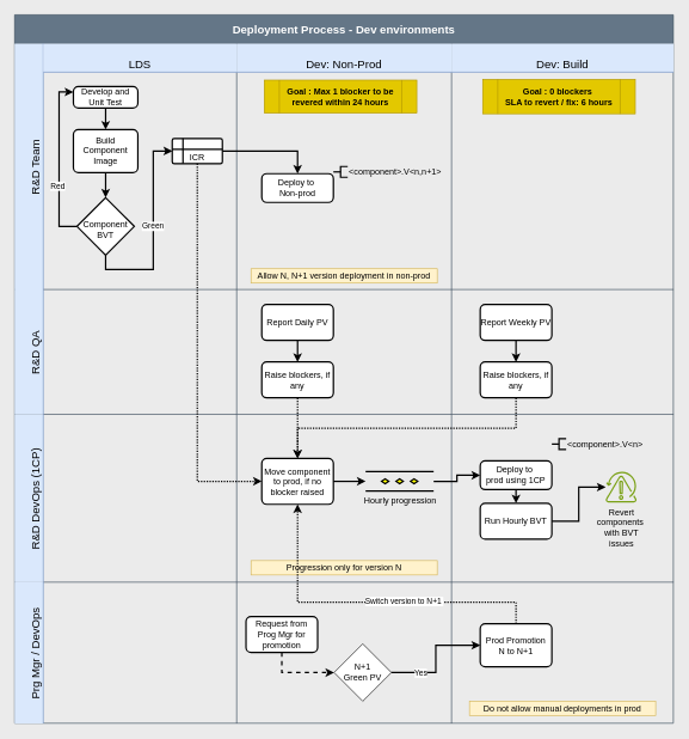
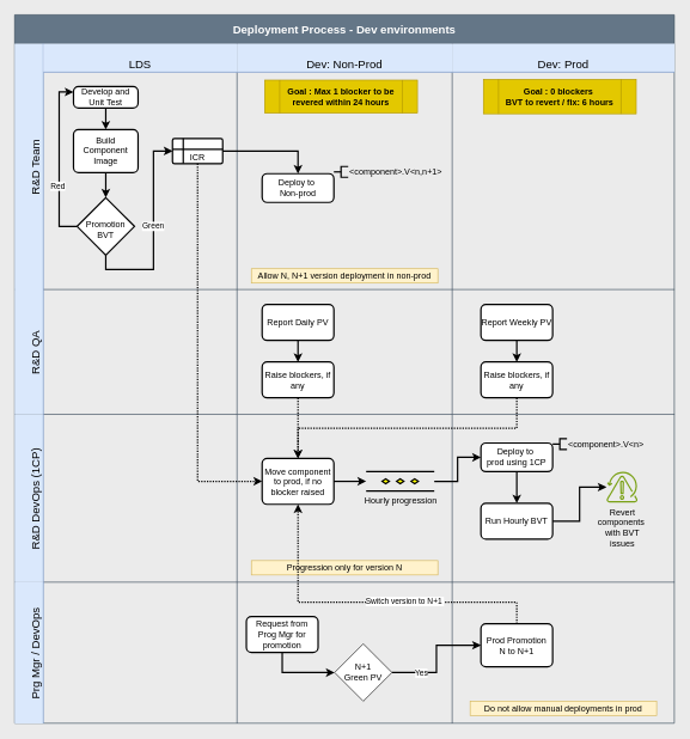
- <mxCell id="20" value="Dev: Build" style="swimlane;swimlaneHead=0;swimlaneBody=0;fontStyle=0;strokeColor=#6c8ebf;connectable=0;fillColor=#dae8fc;startSize=40;collapsible=0;recursiveResize=0;expand=0;fontSize=16;verticalAlign=bottom;" parent="3" vertex="1"><mxGeometry x="610" width="310" height="343" as="geometry"><mxRectangle width="310" height="343" as="alternateBounds" /></mxGeometry></mxCell>
+ <mxCell id="20" value="Dev: Prod" style="swimlane;swimlaneHead=0;swimlaneBody=0;fontStyle=0;strokeColor=#6c8ebf;connectable=0;fillColor=#dae8fc;startSize=40;collapsible=0;recursiveResize=0;expand=0;fontSize=16;verticalAlign=bottom;" parent="3" vertex="1"><mxGeometry x="610" width="310" height="343" as="geometry"><mxRectangle width="310" height="343" as="alternateBounds" /></mxGeometry></mxCell>
- <mxCell id="21" value="Goal : 0 blockers&amp;nbsp;&lt;div&gt;SLA to revert / fix: 6 hours&lt;/div&gt;" style="shape=process;whiteSpace=wrap;html=1;backgroundOutline=1;fillColor=#e3c800;strokeColor=#B09500;fontColor=#000000;fontStyle=1" vertex="1" parent="20"><mxGeometry x="43.5" y="50" width="213" height="48" as="geometry" /></mxCell>
+ <mxCell id="21" value="Goal : 0 blockers&amp;nbsp;&lt;div&gt;BVT to revert / fix: 6 hours&lt;/div&gt;" style="shape=process;whiteSpace=wrap;html=1;backgroundOutline=1;fillColor=#e3c800;strokeColor=#B09500;fontColor=#000000;fontStyle=1" vertex="1" parent="20"><mxGeometry x="43.5" y="50" width="213" height="48" as="geometry" /></mxCell>
- <mxCell id="14" value="Component BVT" style="rhombus;whiteSpace=wrap;html=1;strokeWidth=2;spacingBottom=0;spacingTop=10;" vertex="1" parent="4"><mxGeometry x="47" y="215" width="80" height="80" as="geometry" /></mxCell>
+ <mxCell id="14" value="Promotion BVT" style="rhombus;whiteSpace=wrap;html=1;strokeWidth=2;spacingBottom=0;spacingTop=10;" vertex="1" parent="4"><mxGeometry x="47" y="215" width="80" height="80" as="geometry" /></mxCell>
- <mxCell id="42" value="Deploy to&amp;nbsp;&lt;div&gt;prod using 1CP&lt;/div&gt;" style="rounded=1;whiteSpace=wrap;html=1;absoluteArcSize=1;arcSize=14;strokeWidth=2;" parent="40" vertex="1"><mxGeometry x="40" y="65" width="100" height="40" as="geometry" /></mxCell>
+ <mxCell id="42" value="Deploy to&amp;nbsp;&lt;div&gt;prod using 1CP&lt;/div&gt;" style="rounded=1;whiteSpace=wrap;html=1;absoluteArcSize=1;arcSize=14;strokeWidth=2;" parent="40" vertex="1"><mxGeometry x="40" y="40" width="100" height="40" as="geometry" /></mxCell>
- <mxCell id="53" style="edgeStyle=orthogonalEdgeStyle;rounded=0;orthogonalLoop=1;jettySize=auto;html=1;exitX=0.5;exitY=1;exitDx=0;exitDy=0;entryX=0;entryY=0.5;entryDx=0;entryDy=0;strokeWidth=2;dashed=1;" parent="51" source="54" target="52" edge="1"><mxGeometry relative="1" as="geometry" /></mxCell>
+ <mxCell id="53" style="edgeStyle=orthogonalEdgeStyle;rounded=0;orthogonalLoop=1;jettySize=auto;html=1;exitX=0.5;exitY=1;exitDx=0;exitDy=0;entryX=0;entryY=0.5;entryDx=0;entryDy=0;strokeWidth=2;" parent="51" source="54" target="52" edge="1"><mxGeometry relative="1" as="geometry" /></mxCell>
